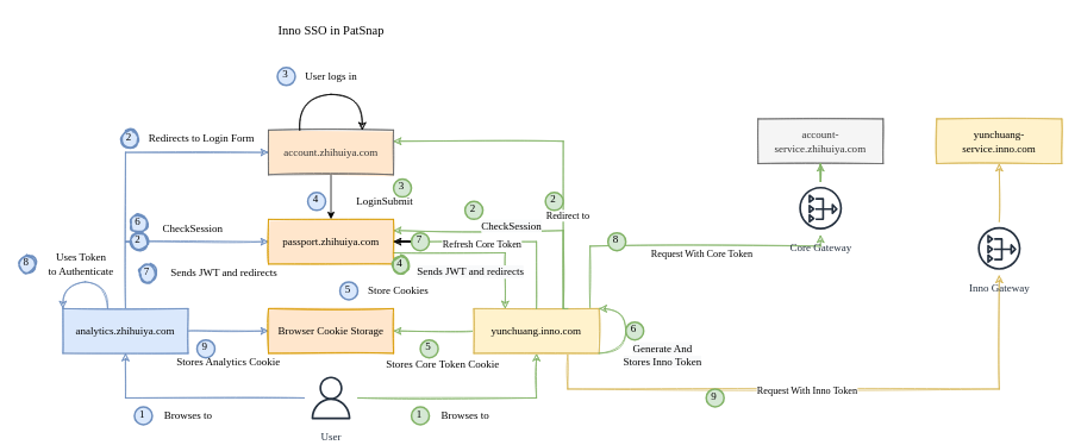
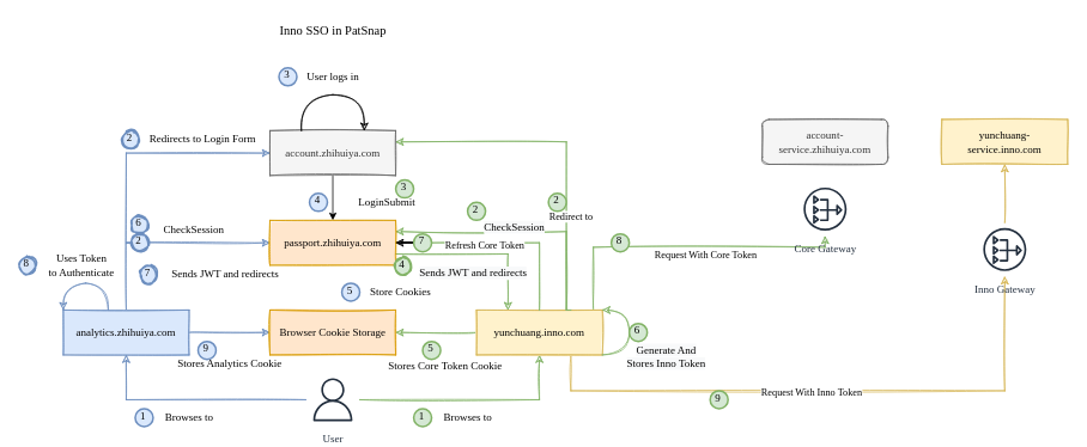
- <mxCell id="61" value="account-service.zhihuiya.com" style="rounded=0;whiteSpace=wrap;html=1;fontFamily=Comic Sans MS;fillColor=#f5f5f5;fontColor=#333333;strokeColor=#666666;fillStyle=solid;sketch=1;" vertex="1" parent="1"><mxGeometry x="848" y="132.5" width="140" height="50" as="geometry" /></mxCell>
+ <mxCell id="61" value="account-service.zhihuiya.com" style="whiteSpace=wrap;html=1;fontFamily=Comic Sans MS;fillColor=#f5f5f5;fontColor=#333333;strokeColor=#666666;fillStyle=solid;sketch=1;rounded=1;" vertex="1" parent="1"><mxGeometry x="848" y="132.5" width="140" height="50" as="geometry" /></mxCell>
- <mxCell id="23" value="account.zhihuiya.com" style="rounded=0;whiteSpace=wrap;html=1;fontFamily=Comic Sans MS;fillColor=#ffe6cc;fontColor=#333333;strokeColor=#666666;fillStyle=solid;sketch=1;" vertex="1" parent="1"><mxGeometry x="300" y="145" width="140" height="50" as="geometry" /></mxCell>
+ <mxCell id="23" value="account.zhihuiya.com" style="rounded=0;whiteSpace=wrap;html=1;fontFamily=Comic Sans MS;fillColor=#f5f5f5;fontColor=#333333;strokeColor=#666666;fillStyle=solid;sketch=1;" vertex="1" parent="1"><mxGeometry x="300" y="145" width="140" height="50" as="geometry" /></mxCell>
- <mxCell id="63" style="edgeStyle=orthogonalEdgeStyle;rounded=0;sketch=1;jumpStyle=none;orthogonalLoop=1;jettySize=auto;html=1;entryX=0.5;entryY=1;entryDx=0;entryDy=0;shadow=0;fontFamily=Comic Sans MS;fillColor=#d5e8d4;strokeColor=#82b366;" edge="1" parent="1" source="64" target="61"><mxGeometry relative="1" as="geometry" /></mxCell>
